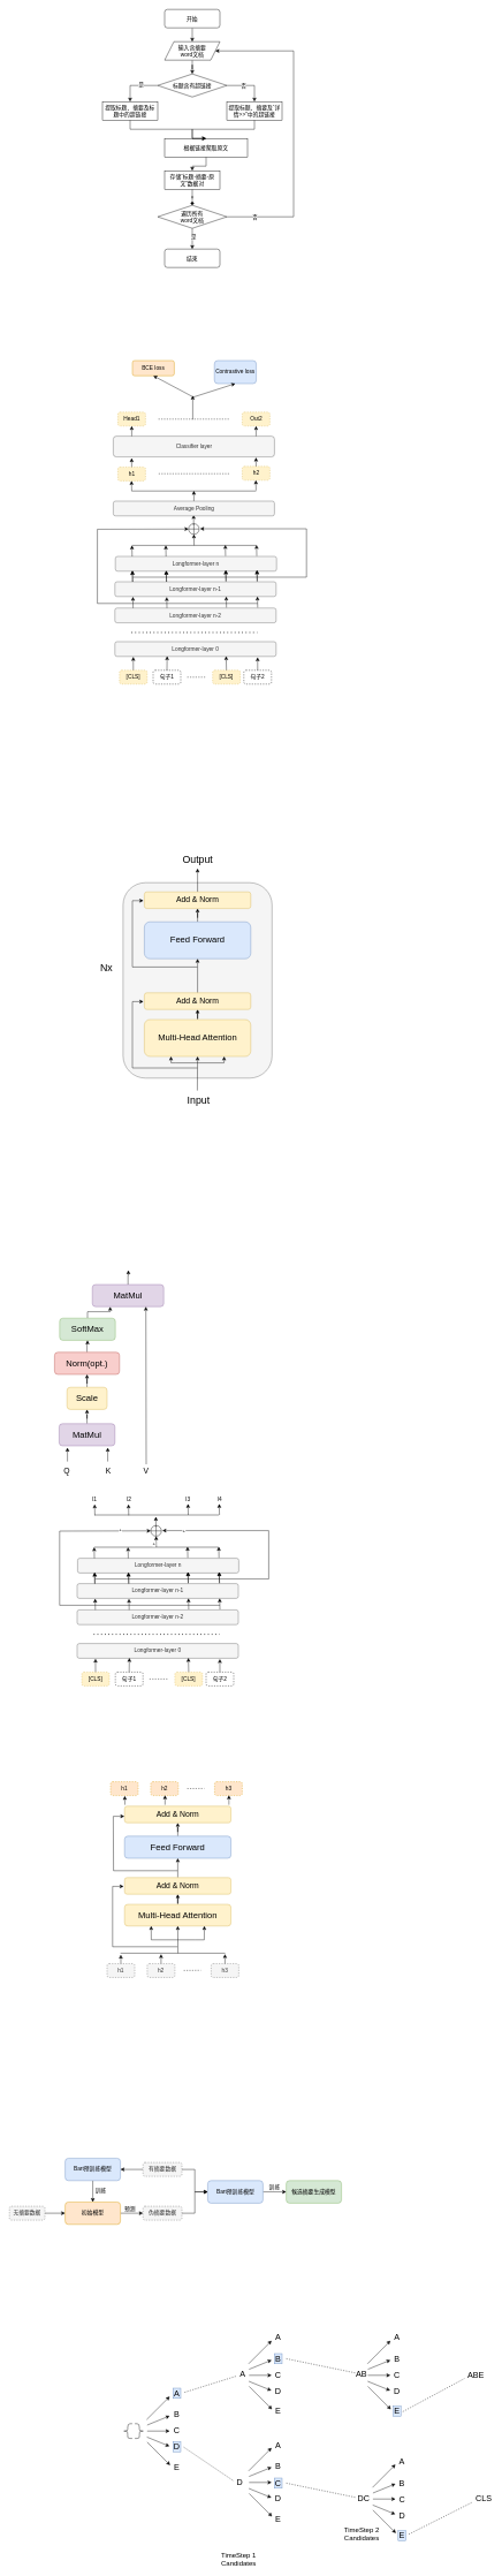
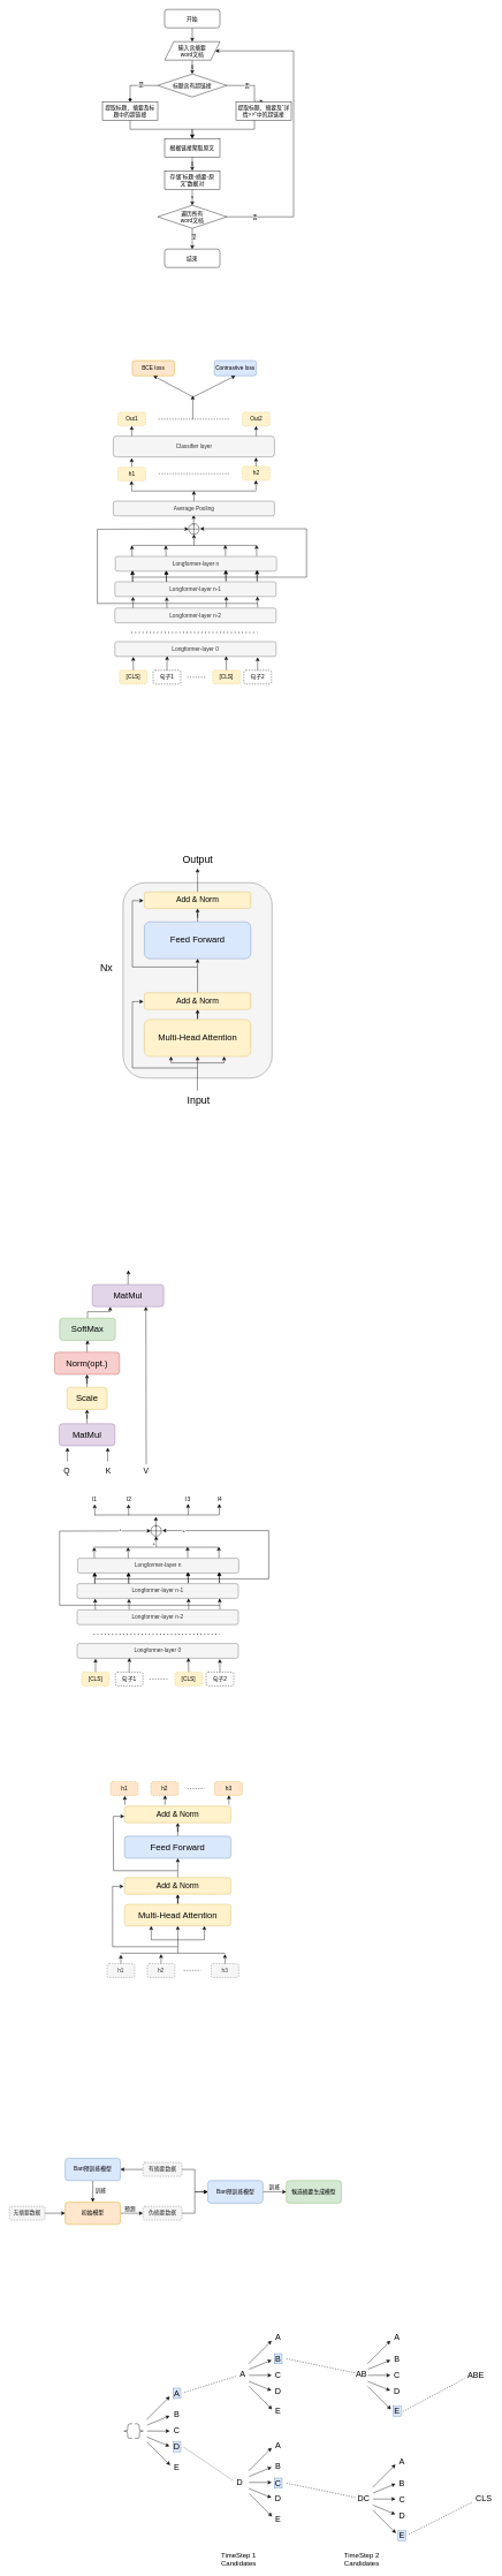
- <mxCell id="9" style="edgeStyle=orthogonalEdgeStyle;rounded=0;orthogonalLoop=1;jettySize=auto;html=1;entryX=0.5;entryY=0;entryDx=0;entryDy=0;" parent="1" source="13" target="15" edge="1"><mxGeometry relative="1" as="geometry"><Array as="points"><mxPoint x="282" y="185" /></Array></mxGeometry></mxCell>
+ <mxCell id="9" style="edgeStyle=orthogonalEdgeStyle;rounded=0;orthogonalLoop=1;jettySize=auto;html=1;entryX=0.5;entryY=0;entryDx=0;entryDy=0;endArrow=diamond;" parent="1" source="13" target="15" edge="1"><mxGeometry relative="1" as="geometry"><Array as="points"><mxPoint x="282" y="185" /></Array></mxGeometry></mxCell>
- <mxCell id="17" value="提取标题、摘要及“详情&amp;gt;&amp;gt;”中的超链接" style="rounded=0;whiteSpace=wrap;html=1;" parent="1" vertex="1"><mxGeometry x="492" y="220" width="120" height="40" as="geometry" /></mxCell>
+ <mxCell id="17" value="提取标题、摘要及“详情&amp;gt;&amp;gt;”中的超链接" style="rounded=0;whiteSpace=wrap;html=1;" parent="1" vertex="1"><mxGeometry x="512" y="220" width="120" height="40" as="geometry" /></mxCell>
- <mxCell id="8" value="根据链接爬取原文" style="rounded=0;whiteSpace=wrap;html=1;" parent="1" vertex="1"><mxGeometry x="357" y="300" width="180" height="40" as="geometry" /></mxCell>
+ <mxCell id="8" value="根据链接爬取原文" style="rounded=0;whiteSpace=wrap;html=1;" parent="1" vertex="1"><mxGeometry x="357" y="300" width="120" height="40" as="geometry" /></mxCell>
- <mxCell id="18" style="edgeStyle=orthogonalEdgeStyle;rounded=0;orthogonalLoop=1;jettySize=auto;html=1;entryX=0.5;entryY=0;entryDx=0;entryDy=0;endArrow=diamond;" parent="1" source="19" target="25" edge="1"><mxGeometry relative="1" as="geometry" /></mxCell>
+ <mxCell id="18" style="edgeStyle=orthogonalEdgeStyle;rounded=0;orthogonalLoop=1;jettySize=auto;html=1;entryX=0.5;entryY=0;entryDx=0;entryDy=0;" parent="1" source="19" target="25" edge="1"><mxGeometry relative="1" as="geometry" /></mxCell>
- <mxCell id="79" value="Contrastive loss" style="rounded=1;whiteSpace=wrap;html=1;fillColor=#dae8fc;strokeColor=#6c8ebf;" parent="1" vertex="1"><mxGeometry x="465" y="782" width="91" height="50" as="geometry" /></mxCell>
+ <mxCell id="79" value="Contrastive loss" style="rounded=1;whiteSpace=wrap;html=1;fillColor=#dae8fc;strokeColor=#6c8ebf;" parent="1" vertex="1"><mxGeometry x="465" y="782" width="91" height="33" as="geometry" /></mxCell>
- <mxCell id="39" value="Head1" style="text;html=1;strokeColor=#d6b656;fillColor=#fff2cc;align=center;verticalAlign=middle;whiteSpace=wrap;rounded=1;dashed=1;" parent="1" vertex="1"><mxGeometry x="255.5" y="894" width="60" height="30" as="geometry" /></mxCell>
+ <mxCell id="39" value="Out1" style="text;html=1;strokeColor=#d6b656;fillColor=#fff2cc;align=center;verticalAlign=middle;whiteSpace=wrap;rounded=1;dashed=1;" parent="1" vertex="1"><mxGeometry x="255.5" y="894" width="60" height="30" as="geometry" /></mxCell>
- <mxCell id="270" value="TimeStep 2 Candidates" style="text;html=1;strokeColor=none;fillColor=none;align=center;verticalAlign=middle;whiteSpace=wrap;rounded=0;fontSize=15;" vertex="1" parent="1"><mxGeometry x="736.5" y="5483" width="96" height="30" as="geometry" /></mxCell>
+ <mxCell id="270" value="TimeStep 2 Candidates" style="text;html=1;strokeColor=none;fillColor=none;align=center;verticalAlign=middle;whiteSpace=wrap;rounded=0;fontSize=15;" vertex="1" parent="1"><mxGeometry x="736.5" y="5538" width="96" height="30" as="geometry" /></mxCell>
